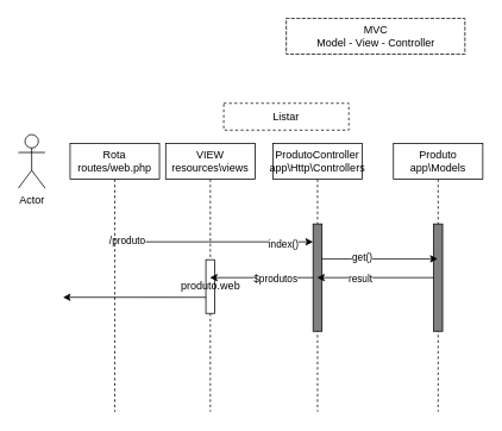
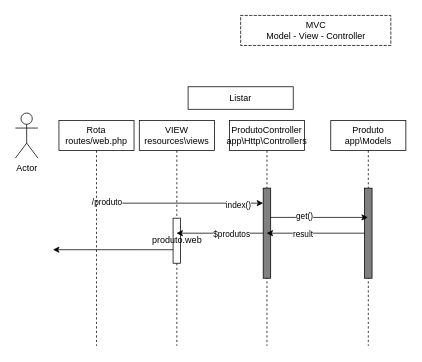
- <mxCell id="21" value="Listar" style="fontStyle=0;dashed=1;align=center;" parent="1" vertex="1"><mxGeometry x="250" y="115" width="140" height="30" as="geometry" /></mxCell>
+ <mxCell id="21" value="Listar" style="fontStyle=0;dashed=0;align=center;" parent="1" vertex="1"><mxGeometry x="250" y="115" width="140" height="30" as="geometry" /></mxCell>
